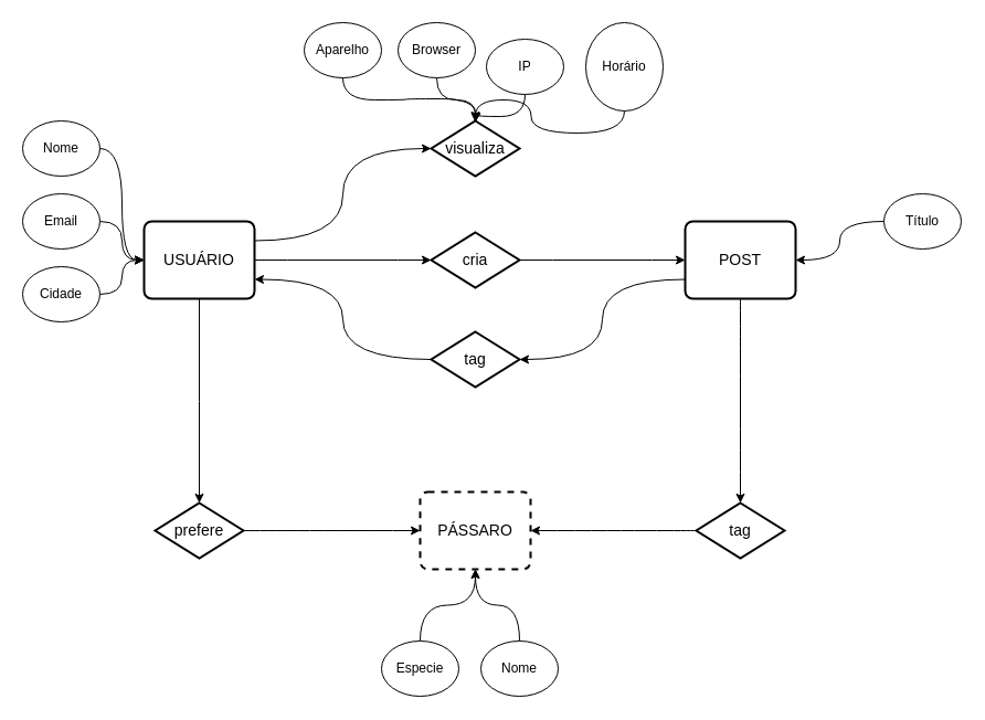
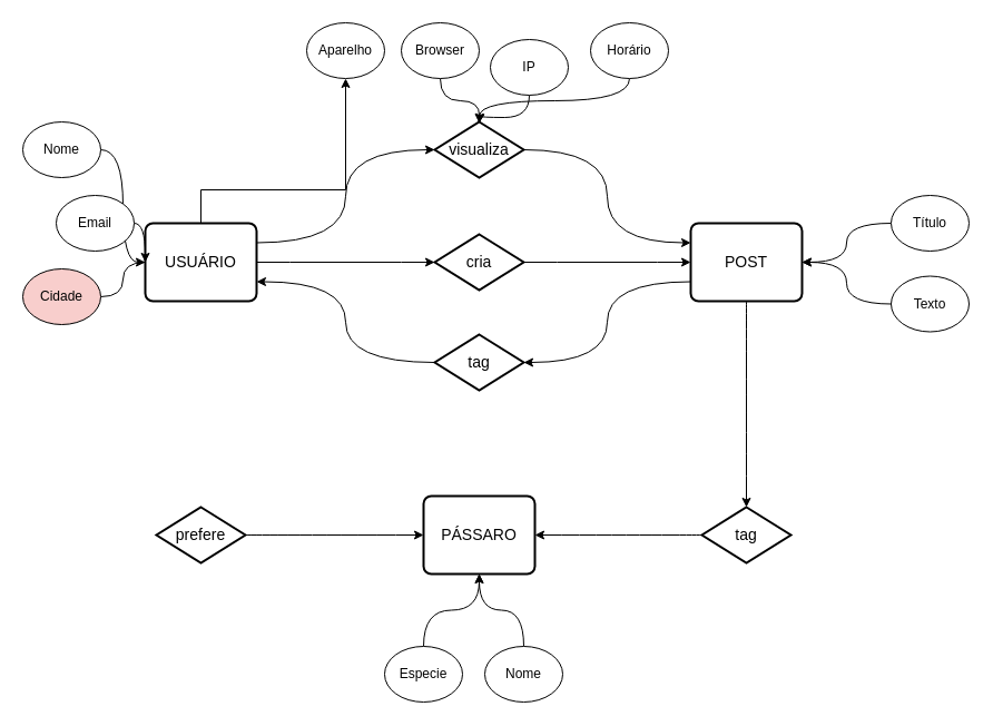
- <mxCell id="41" value="Horário" style="ellipse;whiteSpace=wrap;html=1;" vertex="1" parent="1"><mxGeometry x="530" y="20" width="70" height="80" as="geometry" /></mxCell>
+ <mxCell id="41" value="Horário" style="ellipse;whiteSpace=wrap;html=1;" vertex="1" parent="1"><mxGeometry x="530" y="20" width="70" height="50" as="geometry" /></mxCell>
- <mxCell id="36" style="edgeStyle=orthogonalEdgeStyle;curved=1;rounded=0;orthogonalLoop=1;jettySize=auto;html=1;exitX=0.5;exitY=1;exitDx=0;exitDy=0;entryX=0.5;entryY=0;entryDx=0;entryDy=0;" edge="1" parent="1" source="37" target="10"><mxGeometry relative="1" as="geometry" /></mxCell>
+ <mxCell id="9" style="edgeStyle=orthogonalEdgeStyle;rounded=0;orthogonalLoop=1;jettySize=auto;html=1;exitX=1;exitY=0.5;exitDx=0;exitDy=0;entryX=0;entryY=0.25;entryDx=0;entryDy=0;curved=1;" edge="1" parent="1" source="10" target="8"><mxGeometry relative="1" as="geometry" /></mxCell>
- <mxCell id="29" value="Email" style="ellipse;whiteSpace=wrap;html=1;" vertex="1" parent="1"><mxGeometry x="20" y="175" width="70" height="50" as="geometry" /></mxCell>
+ <mxCell id="29" value="Email" style="ellipse;whiteSpace=wrap;html=1;" vertex="1" parent="1"><mxGeometry x="50" y="175" width="70" height="50" as="geometry" /></mxCell>
- <mxCell id="30" style="edgeStyle=orthogonalEdgeStyle;curved=1;rounded=0;orthogonalLoop=1;jettySize=auto;html=1;exitX=1;exitY=0.5;exitDx=0;exitDy=0;entryX=0;entryY=0.5;entryDx=0;entryDy=0;" edge="1" parent="1" source="31" target="5"><mxGeometry relative="1" as="geometry"><mxPoint x="130" y="250" as="targetPoint" /></mxGeometry></mxCell>
+ <mxCell id="30" style="edgeStyle=orthogonalEdgeStyle;curved=1;rounded=0;orthogonalLoop=1;jettySize=auto;html=1;exitX=1;exitY=0.5;exitDx=0;exitDy=0;entryX=0;entryY=0.5;entryDx=0;entryDy=0;endArrow=none;" edge="1" parent="1" source="31" target="5"><mxGeometry relative="1" as="geometry"><mxPoint x="130" y="250" as="targetPoint" /></mxGeometry></mxCell>
+ <mxCell id="22" style="edgeStyle=orthogonalEdgeStyle;curved=1;rounded=0;orthogonalLoop=1;jettySize=auto;html=1;exitX=0;exitY=0.5;exitDx=0;exitDy=0;entryX=1;entryY=0.5;entryDx=0;entryDy=0;" edge="1" parent="1" source="23" target="8"><mxGeometry relative="1" as="geometry" /></mxCell>
- <mxCell id="31" value="Cidade" style="ellipse;whiteSpace=wrap;html=1;" vertex="1" parent="1"><mxGeometry x="20" y="241" width="70" height="50" as="geometry" /></mxCell>
+ <mxCell id="31" value="Cidade" style="ellipse;whiteSpace=wrap;html=1;fillColor=#f8cecc;" vertex="1" parent="1"><mxGeometry x="20" y="241" width="70" height="50" as="geometry" /></mxCell>
+ <mxCell id="23" value="Texto" style="ellipse;whiteSpace=wrap;html=1;" vertex="1" parent="1"><mxGeometry x="800" y="247.5" width="70" height="50" as="geometry" /></mxCell>
- <mxCell id="4" style="edgeStyle=elbowEdgeStyle;rounded=0;orthogonalLoop=1;jettySize=auto;html=1;exitX=0.5;exitY=1;exitDx=0;exitDy=0;entryX=0.5;entryY=0;entryDx=0;entryDy=0;elbow=vertical;" edge="1" parent="1" source="5" target="14"><mxGeometry relative="1" as="geometry" /></mxCell>
+ <mxCell id="4" style="edgeStyle=elbowEdgeStyle;rounded=0;orthogonalLoop=1;jettySize=auto;html=1;exitX=0.5;exitY=1;exitDx=0;exitDy=0;elbow=vertical;" edge="1" parent="1" source="5" target="37"><mxGeometry relative="1" as="geometry" /></mxCell>
- <mxCell id="6" value="PÁSSARO" style="strokeWidth=2;rounded=1;arcSize=10;whiteSpace=wrap;html=1;align=center;fontSize=14;dashed=1;" vertex="1" parent="1"><mxGeometry x="380" y="445" width="100" height="70" as="geometry" /></mxCell>
+ <mxCell id="6" value="PÁSSARO" style="strokeWidth=2;rounded=1;arcSize=10;whiteSpace=wrap;html=1;align=center;fontSize=14;" vertex="1" parent="1"><mxGeometry x="380" y="445" width="100" height="70" as="geometry" /></mxCell>
